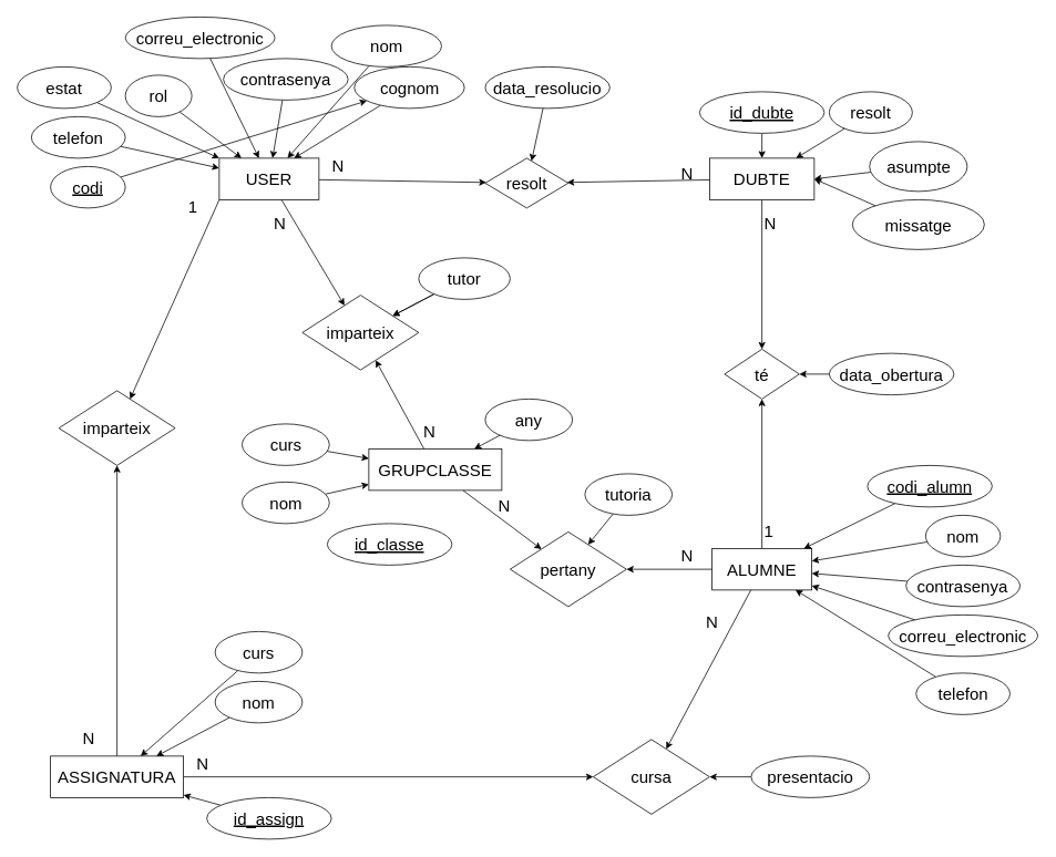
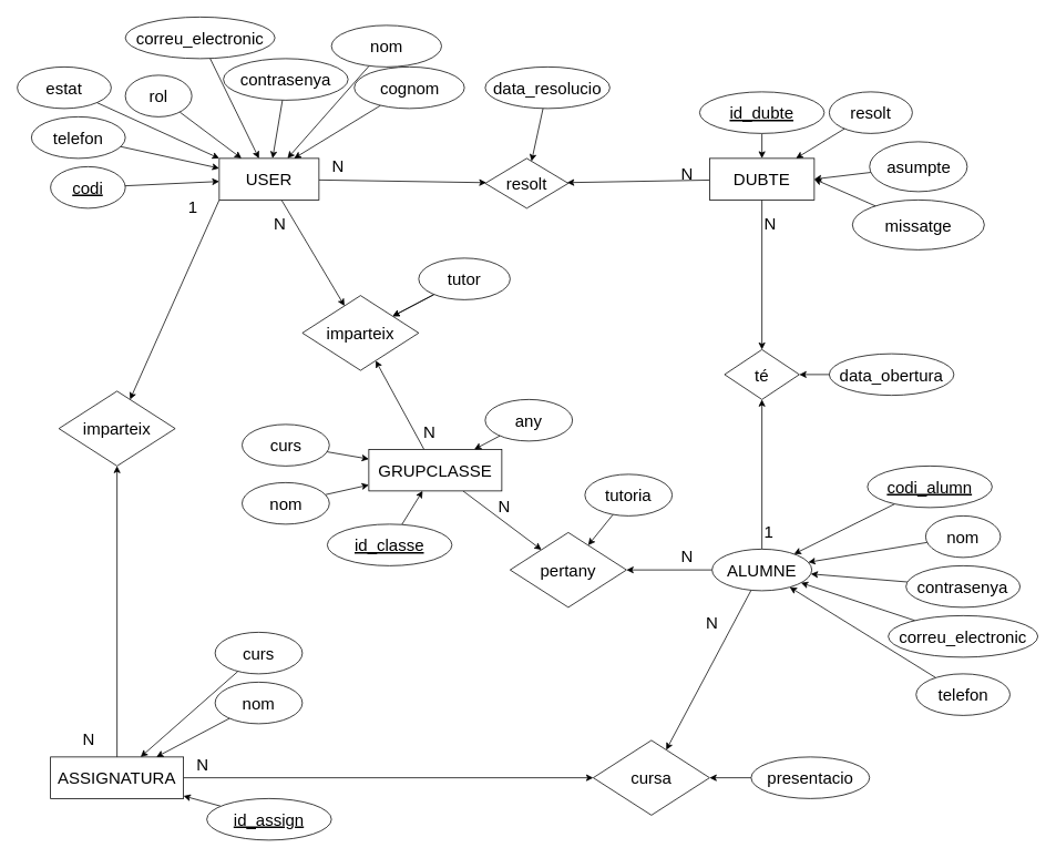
- <mxCell id="12" style="edgeStyle=none;html=1;fontSize=20;" parent="1" source="13" target="87" edge="1"><mxGeometry relative="1" as="geometry" /></mxCell>
+ <mxCell id="12" style="edgeStyle=none;html=1;fontSize=20;" parent="1" source="13" target="9" edge="1"><mxGeometry relative="1" as="geometry" /></mxCell>
+ <mxCell id="57" style="edgeStyle=none;html=1;fontSize=20;" parent="1" source="58" target="36" edge="1"><mxGeometry relative="1" as="geometry" /></mxCell>
- <mxCell id="5" value="&lt;font style=&quot;font-size: 20px&quot;&gt;ALUMNE&lt;/font&gt;" style="whiteSpace=wrap;html=1;align=center;" parent="1" vertex="1"><mxGeometry x="856" y="660" width="120" height="50" as="geometry" /></mxCell>
+ <mxCell id="5" value="&lt;font style=&quot;font-size: 20px&quot;&gt;ALUMNE&lt;/font&gt;" style="ellipse;whiteSpace=wrap;html=1;align=center;" parent="1" vertex="1"><mxGeometry x="856" y="660" width="120" height="50" as="geometry" /></mxCell>
